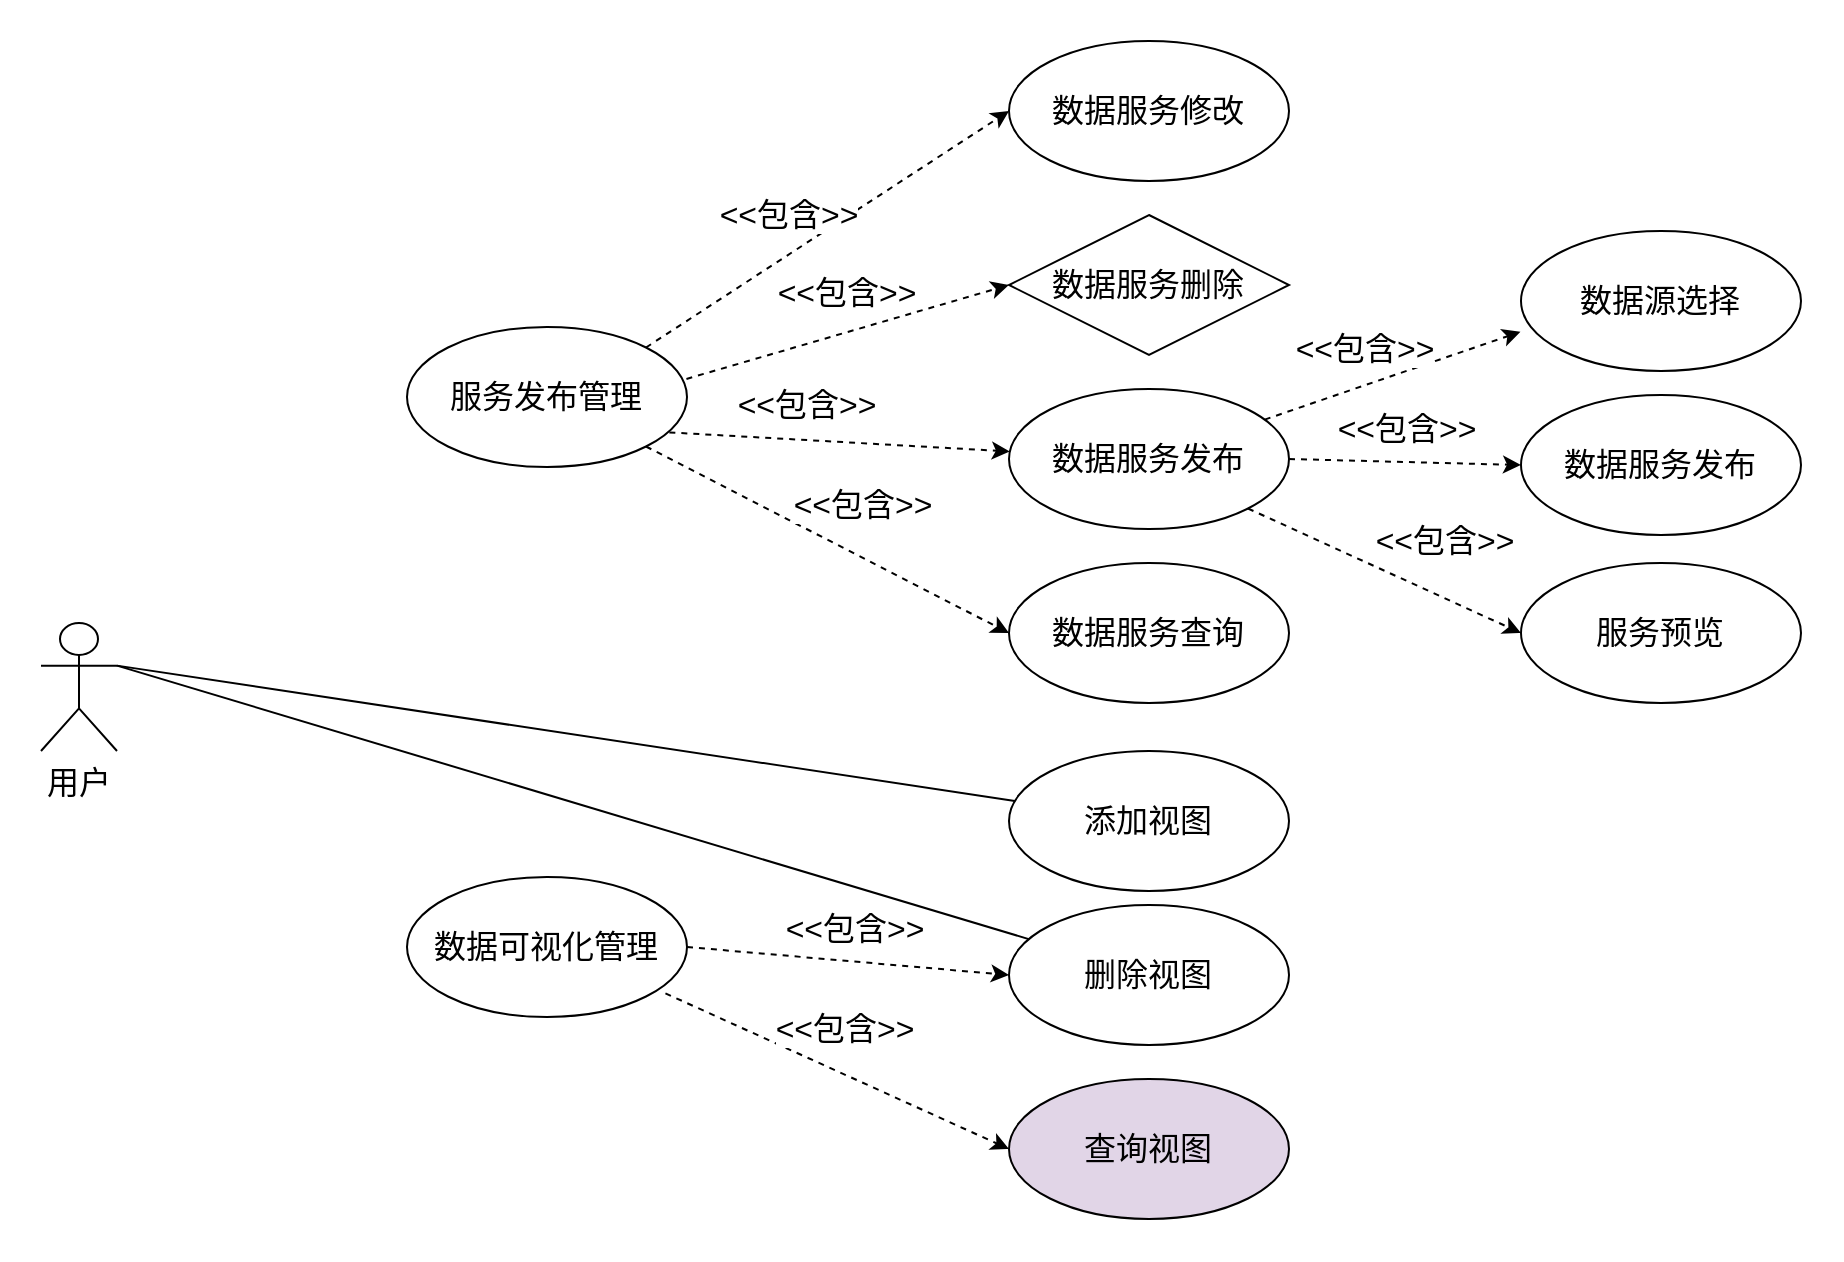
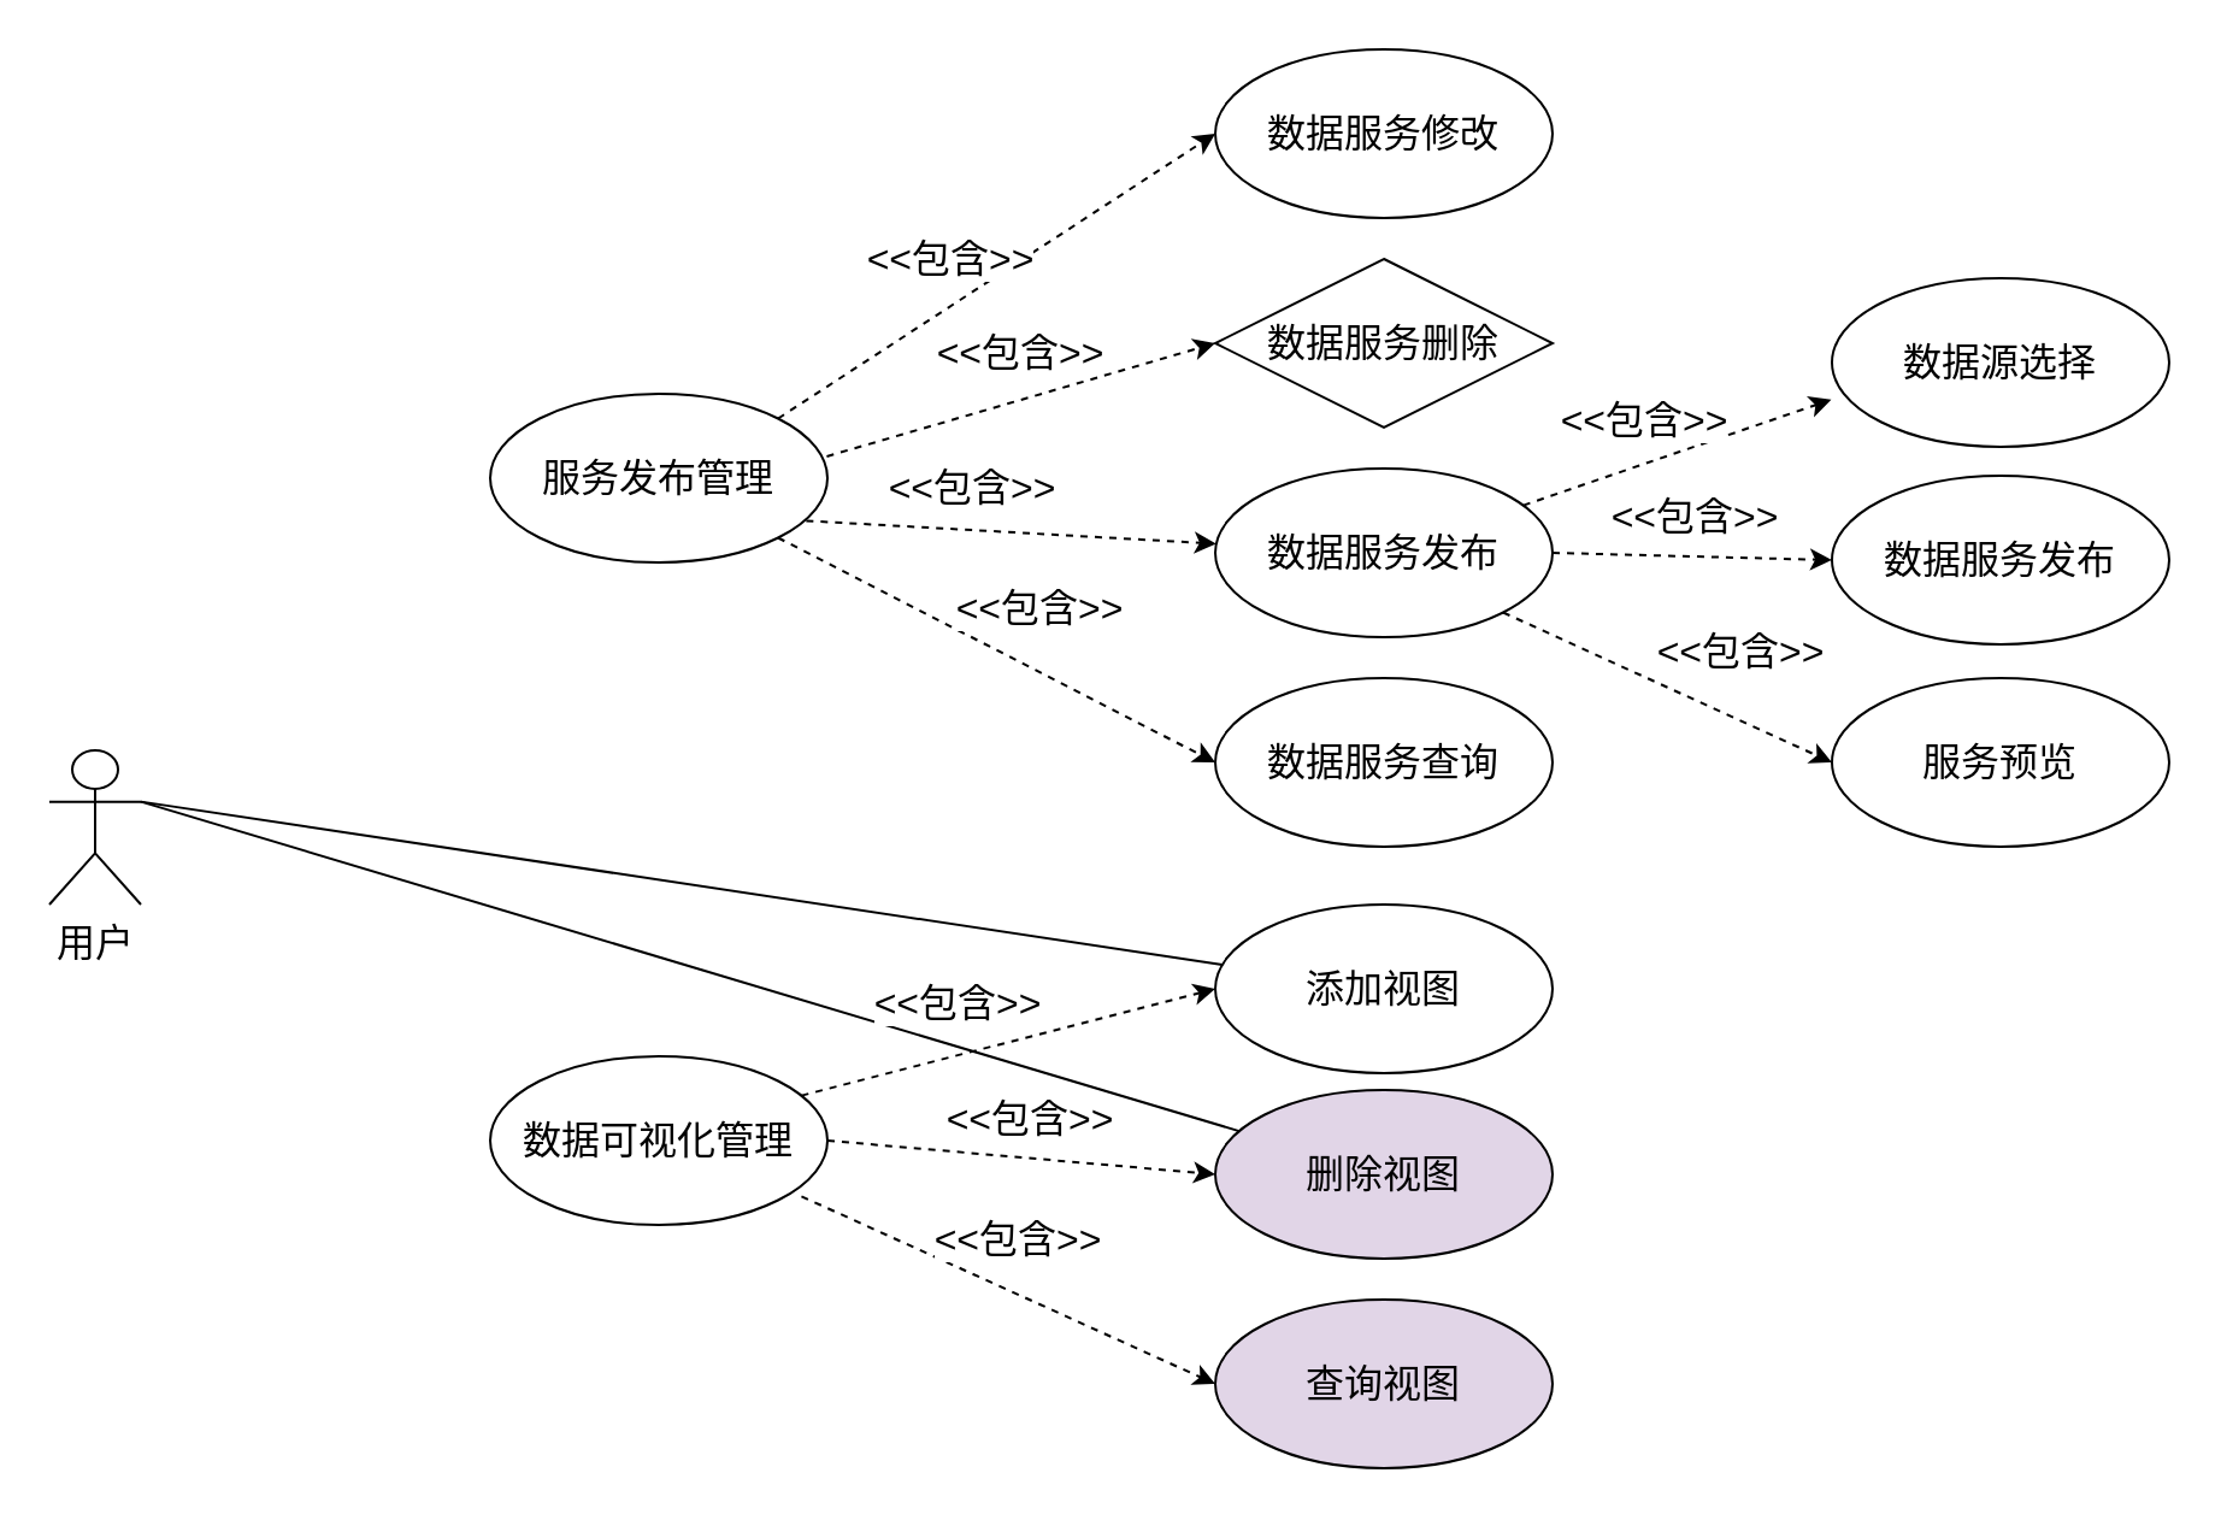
+ <mxCell id="22" style="rounded=0;orthogonalLoop=1;jettySize=auto;html=1;exitX=0.923;exitY=0.233;exitDx=0;exitDy=0;dashed=1;entryX=0;entryY=0.5;entryDx=0;entryDy=0;exitPerimeter=0;" edge="1" parent="1" source="17" target="19"><mxGeometry relative="1" as="geometry"><mxPoint x="333" y="233" as="sourcePoint" /><mxPoint x="514" y="326" as="targetPoint" /></mxGeometry></mxCell>
+ <mxCell id="23" value="&lt;font style=&quot;font-size: 16px;&quot;&gt;&amp;lt;&amp;lt;包含&amp;gt;&amp;gt;&lt;/font&gt;" style="edgeLabel;html=1;align=center;verticalAlign=middle;resizable=0;points=[];" vertex="1" connectable="0" parent="22"><mxGeometry x="-0.182" y="2" relative="1" as="geometry"><mxPoint x="-6" y="-19" as="offset" /></mxGeometry></mxCell>
- <mxCell id="20" value="&lt;span style=&quot;font-size: 16px;&quot;&gt;删除视图&lt;/span&gt;" style="ellipse;whiteSpace=wrap;html=1;" vertex="1" parent="1"><mxGeometry x="504" y="452" width="140" height="70" as="geometry" /></mxCell>
+ <mxCell id="20" value="&lt;span style=&quot;font-size: 16px;&quot;&gt;删除视图&lt;/span&gt;" style="ellipse;whiteSpace=wrap;html=1;fillColor=#e1d5e7;" vertex="1" parent="1"><mxGeometry x="504" y="452" width="140" height="70" as="geometry" /></mxCell>
